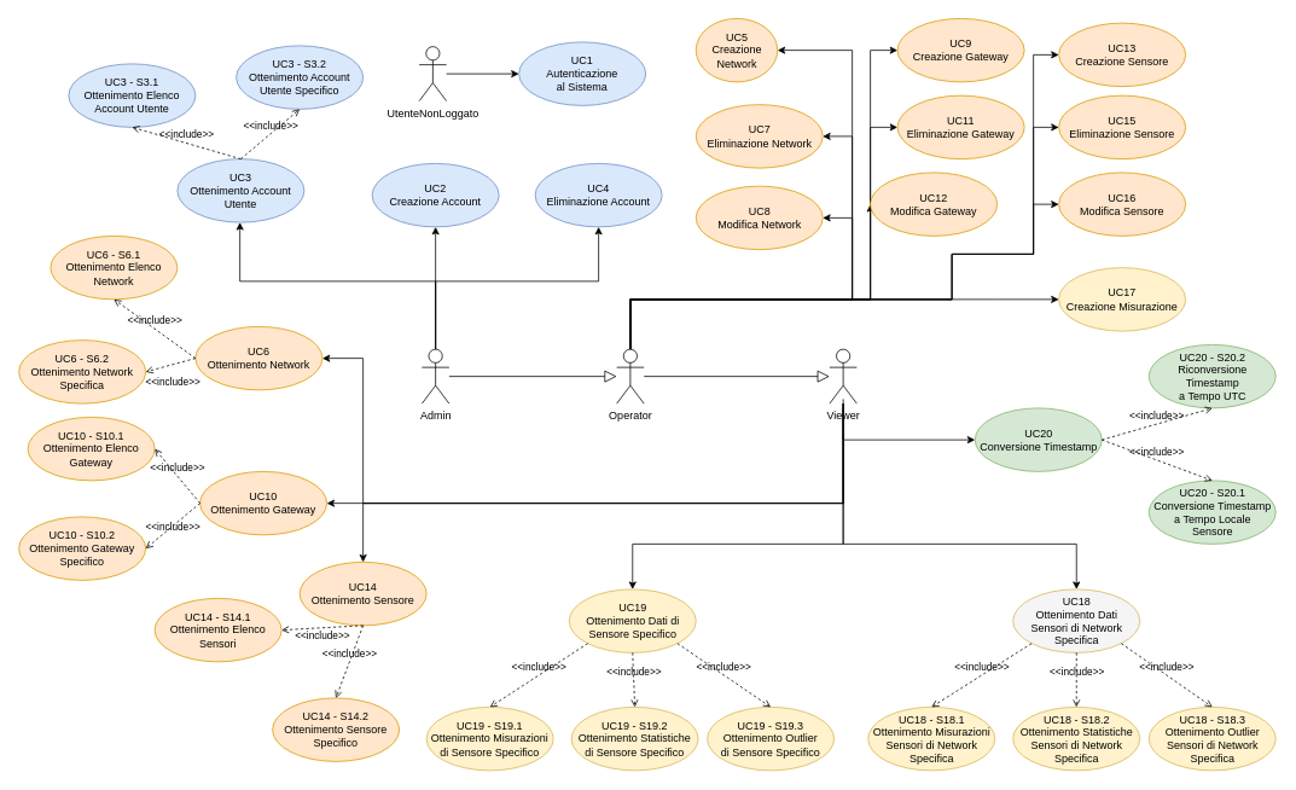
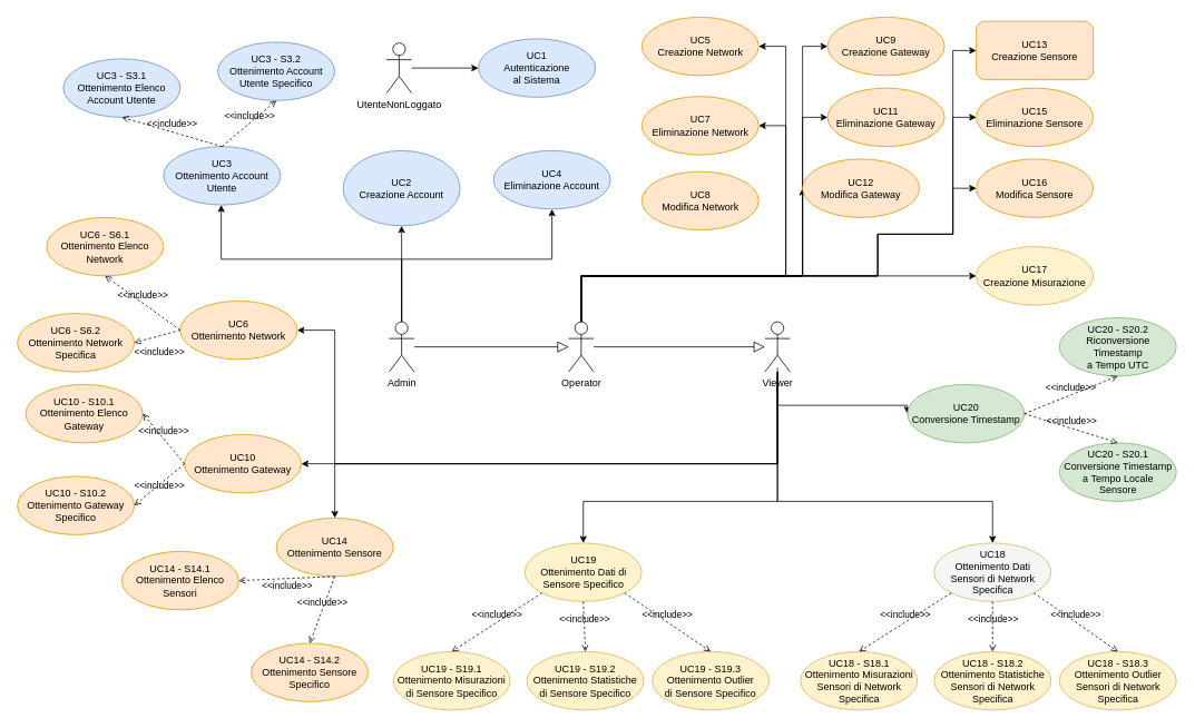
- <mxCell id="38" value="UC5&lt;br&gt;Creazione Network" style="ellipse;whiteSpace=wrap;html=1;fillColor=#ffe6cc;strokeColor=#d79b00;" vertex="1" parent="1"><mxGeometry x="767.5" y="20" width="90" height="70" as="geometry" /></mxCell>
+ <mxCell id="38" value="UC5&lt;br&gt;Creazione Network" style="ellipse;whiteSpace=wrap;html=1;fillColor=#ffe6cc;strokeColor=#d79b00;" vertex="1" parent="1"><mxGeometry x="767.5" y="20" width="140" height="70" as="geometry" /></mxCell>
- <mxCell id="49" value="UC13&lt;br&gt;Creazione Sensore" style="ellipse;whiteSpace=wrap;html=1;fillColor=#ffe6cc;strokeColor=#d79b00;" vertex="1" parent="1"><mxGeometry x="1168" y="25" width="140" height="70" as="geometry" /></mxCell>
+ <mxCell id="49" value="UC13&lt;br&gt;Creazione Sensore" style="whiteSpace=wrap;html=1;fillColor=#ffe6cc;strokeColor=#d79b00;rounded=1;" vertex="1" parent="1"><mxGeometry x="1168" y="25" width="140" height="70" as="geometry" /></mxCell>
- <mxCell id="29" value="UC2&lt;br&gt;Creazione Account" style="ellipse;whiteSpace=wrap;html=1;fillColor=#dae8fc;strokeColor=#6c8ebf;" vertex="1" parent="1"><mxGeometry x="410" y="180" width="140" height="70" as="geometry" /></mxCell>
+ <mxCell id="29" value="UC2&lt;br&gt;Creazione Account" style="ellipse;whiteSpace=wrap;html=1;fillColor=#dae8fc;strokeColor=#6c8ebf;" vertex="1" parent="1"><mxGeometry x="410" y="180" width="140" height="90" as="geometry" /></mxCell>
- <mxCell id="9" style="edgeStyle=orthogonalEdgeStyle;rounded=0;orthogonalLoop=1;jettySize=auto;html=1;entryX=1;entryY=0.5;entryDx=0;entryDy=0;" edge="1" parent="1" source="15" target="42"><mxGeometry relative="1" as="geometry"><Array as="points"><mxPoint x="695" y="330" /><mxPoint x="940" y="330" /><mxPoint x="940" y="240" /></Array></mxGeometry></mxCell>
- <mxCell id="63" value="UC20&lt;br&gt;Conversione Timestamp" style="ellipse;whiteSpace=wrap;html=1;fillColor=#d5e8d4;strokeColor=#82b366;" vertex="1" parent="1"><mxGeometry x="1075.5" y="450" width="140" height="70" as="geometry" /></mxCell>
+ <mxCell id="63" value="UC20&lt;br&gt;Conversione Timestamp" style="ellipse;whiteSpace=wrap;html=1;fillColor=#d5e8d4;strokeColor=#82b366;" vertex="1" parent="1"><mxGeometry x="1085.5" y="460" width="140" height="70" as="geometry" /></mxCell>
- <mxCell id="54" value="UC14 - S14.1&lt;br&gt;Ottenimento Elenco&lt;br&gt;Sensori" style="ellipse;whiteSpace=wrap;html=1;fillColor=#ffe6cc;strokeColor=#d79b00;" vertex="1" parent="1"><mxGeometry x="170" y="660" width="140" height="70" as="geometry" /></mxCell>
+ <mxCell id="54" value="UC14 - S14.1&lt;br&gt;Ottenimento Elenco&lt;br&gt;Sensori" style="ellipse;whiteSpace=wrap;html=1;fillColor=#ffe6cc;strokeColor=#d79b00;" vertex="1" parent="1"><mxGeometry x="145" y="660" width="140" height="70" as="geometry" /></mxCell>
